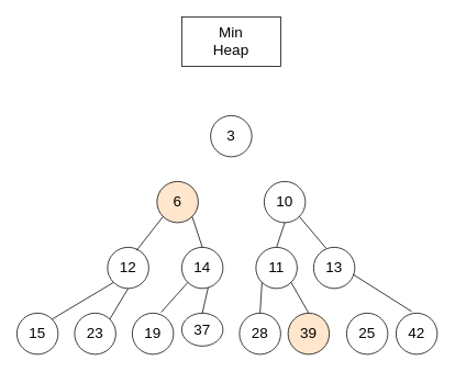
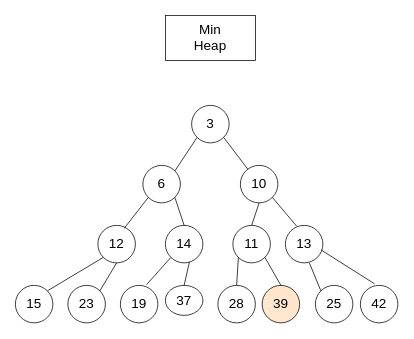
+ <mxCell id="18" value="" style="endArrow=none;html=1;fontSize=18;entryX=0;entryY=1;entryDx=0;entryDy=0;exitX=1;exitY=0;exitDx=0;exitDy=0;" edge="1" parent="1" source="4" target="3"><mxGeometry width="50" height="50" relative="1" as="geometry"><mxPoint x="270" y="280" as="sourcePoint" /><mxPoint x="320" y="230" as="targetPoint" /></mxGeometry></mxCell>
+ <mxCell id="19" value="" style="endArrow=none;html=1;fontSize=18;entryX=1;entryY=1;entryDx=0;entryDy=0;" edge="1" parent="1" source="5" target="3"><mxGeometry width="50" height="50" relative="1" as="geometry"><mxPoint x="270" y="280" as="sourcePoint" /><mxPoint x="320" y="230" as="targetPoint" /></mxGeometry></mxCell>
- <mxCell id="4" value="6" style="ellipse;whiteSpace=wrap;html=1;aspect=fixed;fontSize=18;fillColor=#ffe6cc;" vertex="1" parent="1"><mxGeometry x="190" y="220" width="50" height="50" as="geometry" /></mxCell>
+ <mxCell id="4" value="6" style="ellipse;whiteSpace=wrap;html=1;aspect=fixed;fontSize=18;" vertex="1" parent="1"><mxGeometry x="190" y="220" width="50" height="50" as="geometry" /></mxCell>
+ <mxCell id="30" value="" style="endArrow=none;html=1;fontSize=18;exitX=0;exitY=0;exitDx=0;exitDy=0;entryX=0.64;entryY=1;entryDx=0;entryDy=0;entryPerimeter=0;" edge="1" parent="1" source="16" target="9"><mxGeometry width="50" height="50" relative="1" as="geometry"><mxPoint x="270" y="280" as="sourcePoint" /><mxPoint x="320" y="230" as="targetPoint" /></mxGeometry></mxCell>
